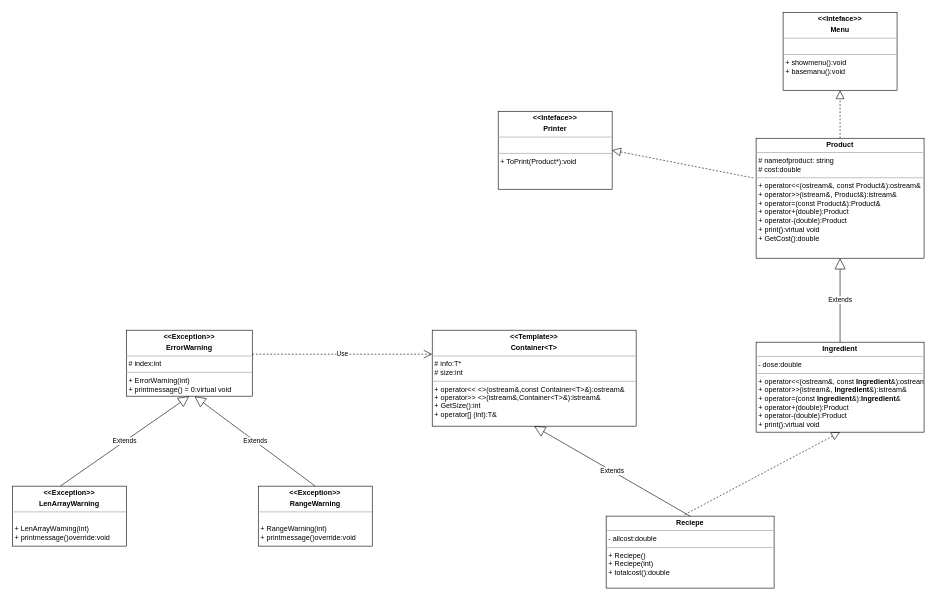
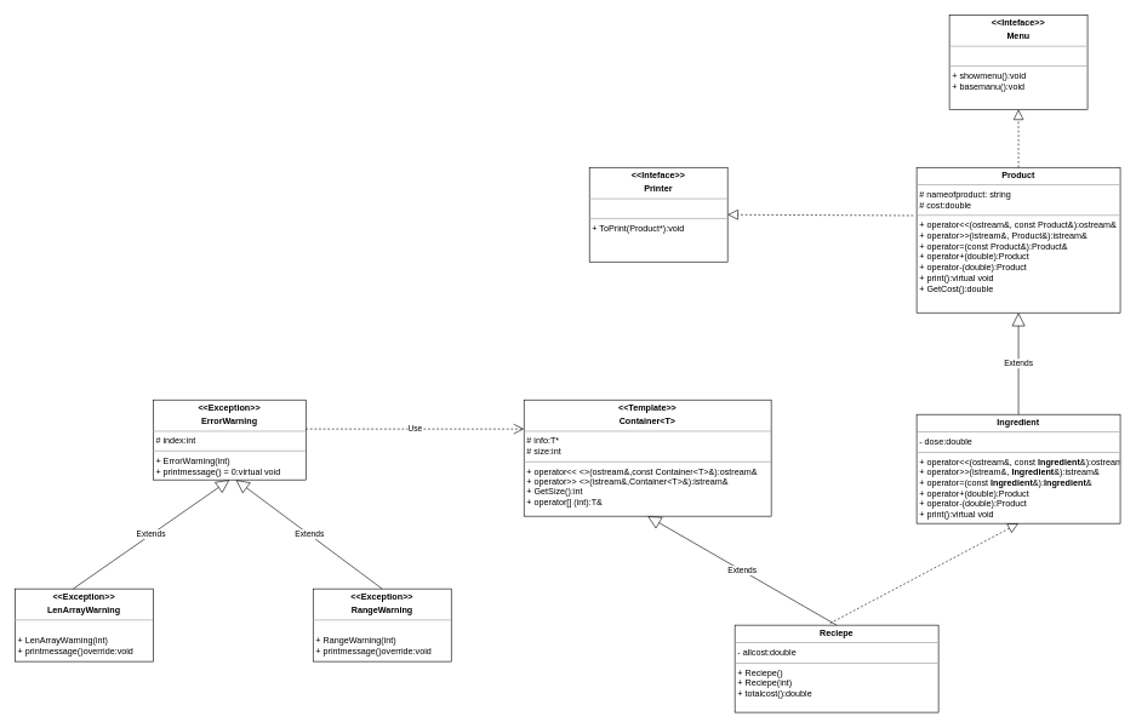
- <mxCell id="12" value="&lt;p style=&quot;margin:0px;margin-top:4px;text-align:center;&quot;&gt;&lt;b&gt;&amp;lt;&amp;lt;Inteface&amp;gt;&amp;gt;&lt;/b&gt;&lt;/p&gt;&lt;p style=&quot;margin:0px;margin-top:4px;text-align:center;&quot;&gt;&lt;b&gt;Printer&lt;/b&gt;&lt;/p&gt;&lt;hr size=&quot;1&quot;&gt;&lt;p style=&quot;margin:0px;margin-left:4px;&quot;&gt;&amp;nbsp;&lt;/p&gt;&lt;hr size=&quot;1&quot;&gt;&lt;p style=&quot;margin:0px;margin-left:4px;&quot;&gt;+ ToPrint(Product*):void&lt;/p&gt;&lt;p style=&quot;margin:0px;margin-left:4px;&quot;&gt;&lt;br&gt;&lt;/p&gt;" style="verticalAlign=top;align=left;overflow=fill;fontSize=12;fontFamily=Helvetica;html=1;" vertex="1" parent="1"><mxGeometry x="830" y="185" width="190" height="130" as="geometry" /></mxCell>
+ <mxCell id="12" value="&lt;p style=&quot;margin:0px;margin-top:4px;text-align:center;&quot;&gt;&lt;b&gt;&amp;lt;&amp;lt;Inteface&amp;gt;&amp;gt;&lt;/b&gt;&lt;/p&gt;&lt;p style=&quot;margin:0px;margin-top:4px;text-align:center;&quot;&gt;&lt;b&gt;Printer&lt;/b&gt;&lt;/p&gt;&lt;hr size=&quot;1&quot;&gt;&lt;p style=&quot;margin:0px;margin-left:4px;&quot;&gt;&amp;nbsp;&lt;/p&gt;&lt;hr size=&quot;1&quot;&gt;&lt;p style=&quot;margin:0px;margin-left:4px;&quot;&gt;+ ToPrint(Product*):void&lt;/p&gt;&lt;p style=&quot;margin:0px;margin-left:4px;&quot;&gt;&lt;br&gt;&lt;/p&gt;" style="verticalAlign=top;align=left;overflow=fill;fontSize=12;fontFamily=Helvetica;html=1;" vertex="1" parent="1"><mxGeometry x="810" y="230" width="190" height="130" as="geometry" /></mxCell>
